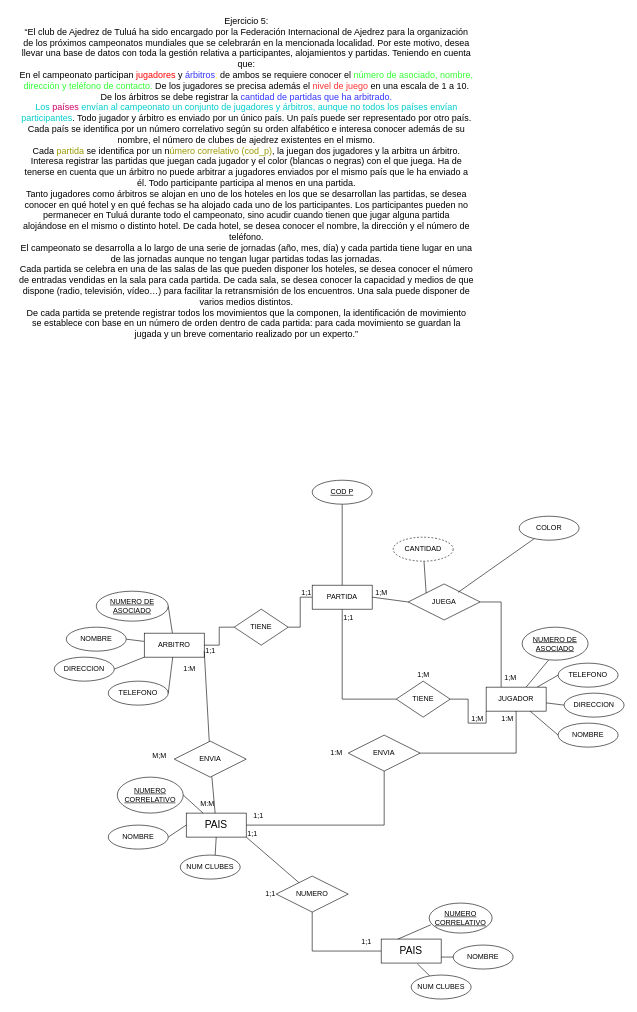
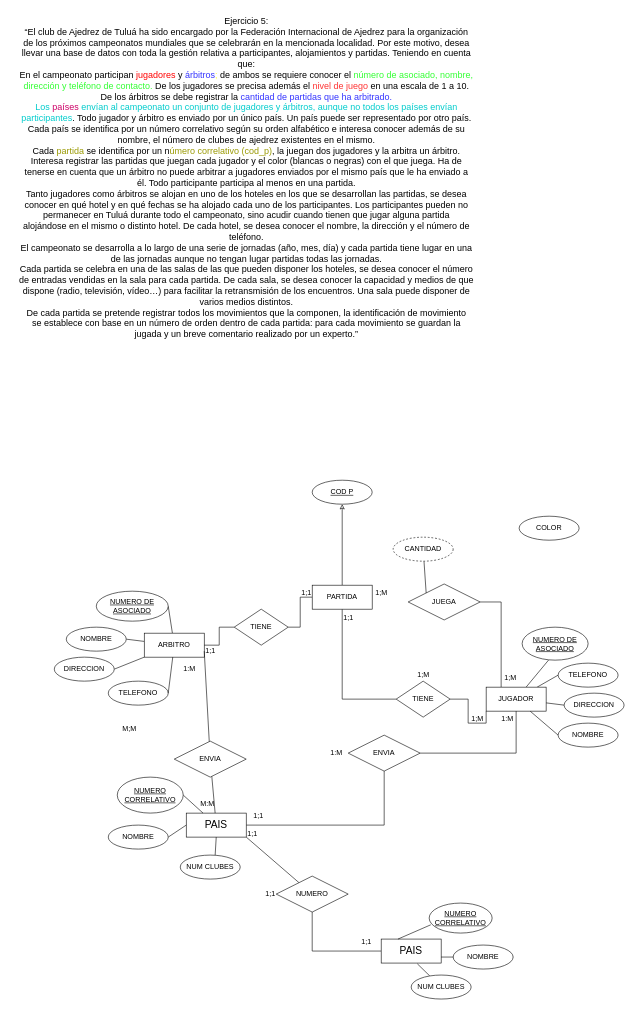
- <mxCell id="54" style="rounded=0;orthogonalLoop=1;jettySize=auto;html=1;exitX=0.5;exitY=0;exitDx=0;exitDy=0;entryX=0.5;entryY=1;entryDx=0;entryDy=0;endArrow=none;endFill=0;" parent="1" source="57" target="58" edge="1"><mxGeometry relative="1" as="geometry" /></mxCell>
+ <mxCell id="54" style="rounded=0;orthogonalLoop=1;jettySize=auto;html=1;exitX=0.5;exitY=0;exitDx=0;exitDy=0;entryX=0.5;entryY=1;entryDx=0;entryDy=0;endArrow=classic;endFill=0;" parent="1" source="57" target="58" edge="1"><mxGeometry relative="1" as="geometry" /></mxCell>
- <mxCell id="69" style="rounded=0;orthogonalLoop=1;jettySize=auto;html=1;entryX=0.694;entryY=0.231;entryDx=0;entryDy=0;entryPerimeter=0;endArrow=none;endFill=0;" parent="1" source="70" target="68" edge="1"><mxGeometry relative="1" as="geometry" /></mxCell>
- <mxCell id="73" value="" style="rounded=0;orthogonalLoop=1;jettySize=auto;html=1;exitX=0;exitY=0.5;exitDx=0;exitDy=0;entryX=1;entryY=0.5;entryDx=0;entryDy=0;endArrow=none;endFill=0;" parent="1" source="68" target="57" edge="1"><mxGeometry relative="1" as="geometry"><mxPoint x="680" y="1003" as="sourcePoint" /><mxPoint x="620" y="995" as="targetPoint" /></mxGeometry></mxCell>
- <mxCell id="35" value="M;M" style="text;html=1;align=center;verticalAlign=middle;resizable=0;points=[];autosize=1;strokeColor=none;fillColor=none;labelBackgroundColor=none;" parent="1" vertex="1"><mxGeometry x="240" y="1245" width="50" height="30" as="geometry" /></mxCell>
+ <mxCell id="35" value="M;M" style="text;html=1;align=center;verticalAlign=middle;resizable=0;points=[];autosize=1;strokeColor=none;fillColor=none;labelBackgroundColor=none;" parent="1" vertex="1"><mxGeometry x="190" y="1200" width="50" height="30" as="geometry" /></mxCell>
